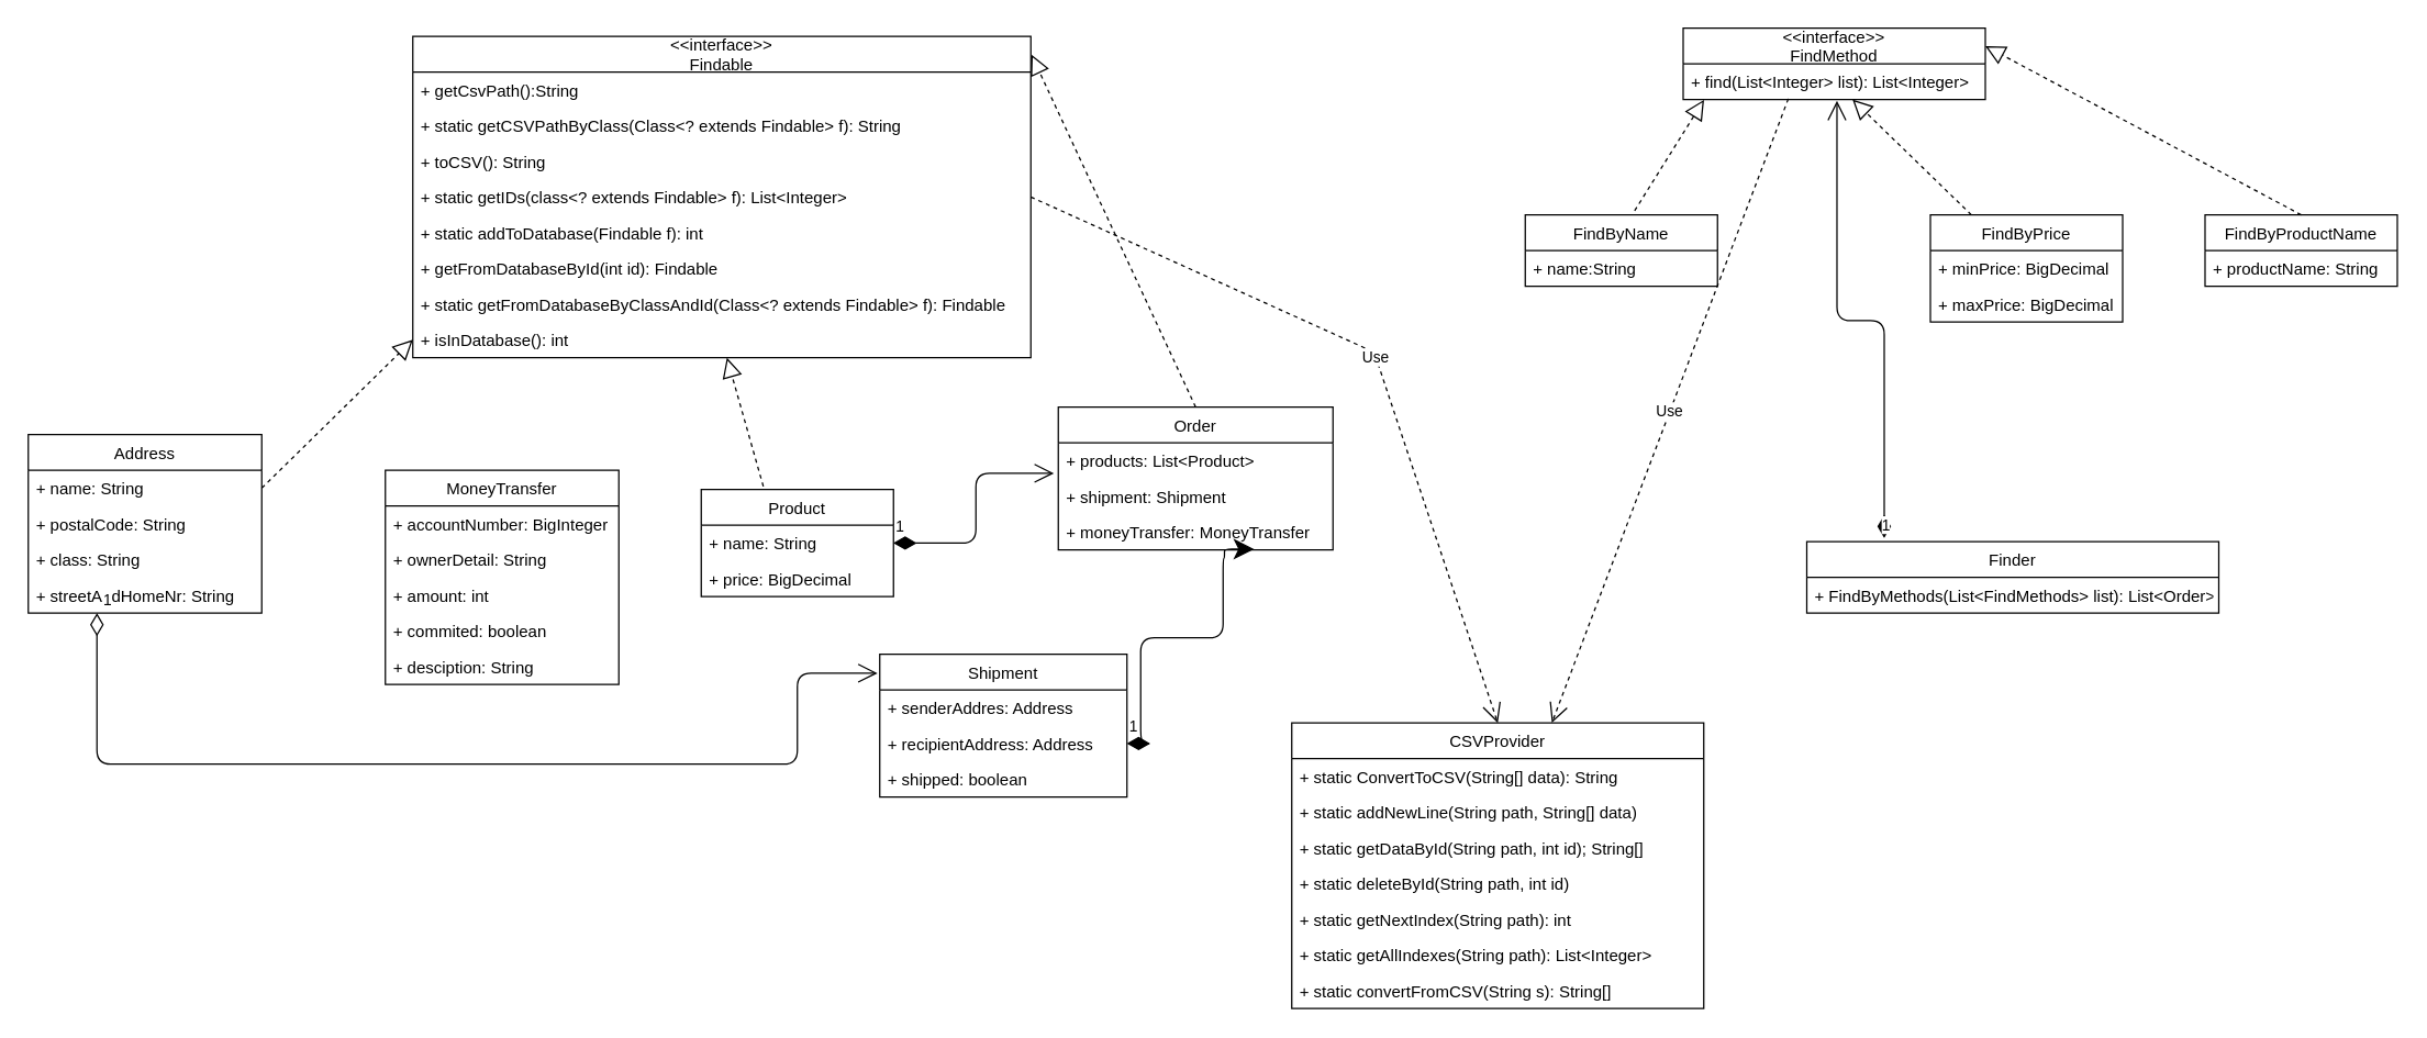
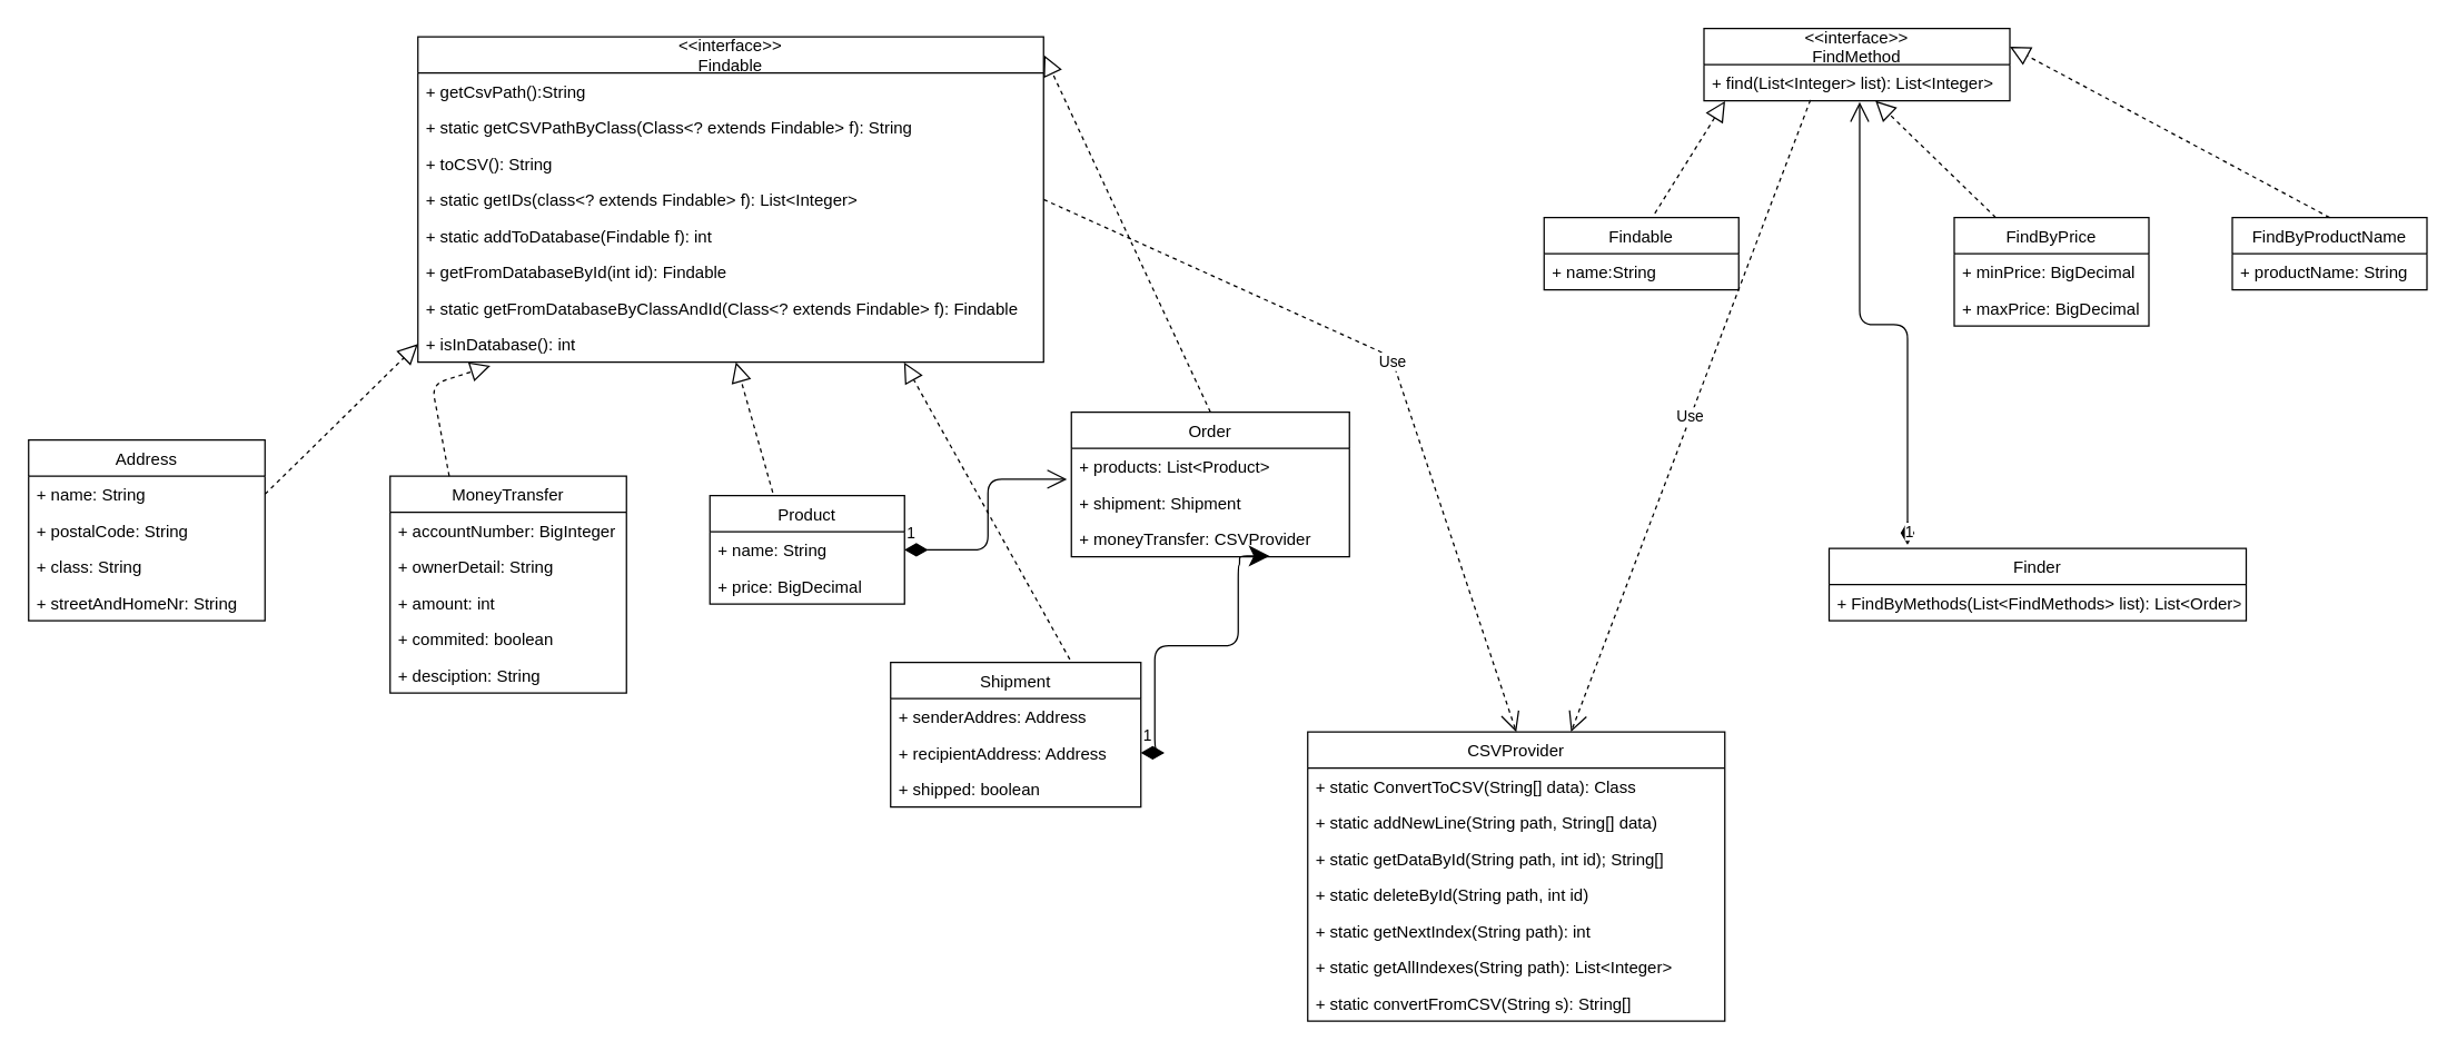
- <mxCell id="43" value="FindByName" style="swimlane;fontStyle=0;childLayout=stackLayout;horizontal=1;startSize=26;fillColor=none;horizontalStack=0;resizeParent=1;resizeParentMax=0;resizeLast=0;collapsible=1;marginBottom=0;fontColor=#000000;" parent="1" vertex="1"><mxGeometry x="1110" y="156" width="140" height="52" as="geometry" /></mxCell>
+ <mxCell id="43" value="Findable" style="swimlane;fontStyle=0;childLayout=stackLayout;horizontal=1;startSize=26;fillColor=none;horizontalStack=0;resizeParent=1;resizeParentMax=0;resizeLast=0;collapsible=1;marginBottom=0;fontColor=#000000;" parent="1" vertex="1"><mxGeometry x="1110" y="156" width="140" height="52" as="geometry" /></mxCell>
+ <mxCell id="23" value="" style="endArrow=block;dashed=1;endFill=0;endSize=12;html=1;fontColor=#000000;exitX=0.25;exitY=0;exitDx=0;exitDy=0;entryX=0.116;entryY=1.1;entryDx=0;entryDy=0;entryPerimeter=0;" parent="1" source="17" target="15" edge="1"><mxGeometry width="160" relative="1" as="geometry"><mxPoint x="200" y="365" as="sourcePoint" /><mxPoint x="310" y="257" as="targetPoint" /><Array as="points"><mxPoint x="310" y="276" /></Array></mxGeometry></mxCell>
- <mxCell id="31" value="+ moneyTransfer: MoneyTransfer" style="text;strokeColor=none;fillColor=none;align=left;verticalAlign=top;spacingLeft=4;spacingRight=4;overflow=hidden;rotatable=0;points=[[0,0.5],[1,0.5]];portConstraint=eastwest;" parent="28" vertex="1"><mxGeometry y="78" width="200" height="26" as="geometry" /></mxCell>
+ <mxCell id="31" value="+ moneyTransfer: CSVProvider" style="text;strokeColor=none;fillColor=none;align=left;verticalAlign=top;spacingLeft=4;spacingRight=4;overflow=hidden;rotatable=0;points=[[0,0.5],[1,0.5]];portConstraint=eastwest;" parent="28" vertex="1"><mxGeometry y="78" width="200" height="26" as="geometry" /></mxCell>
+ <mxCell id="36" value="" style="endArrow=block;dashed=1;endFill=0;endSize=12;html=1;fontColor=#000000;exitX=0.716;exitY=-0.021;exitDx=0;exitDy=0;exitPerimeter=0;entryX=0.777;entryY=1.008;entryDx=0;entryDy=0;entryPerimeter=0;" parent="1" source="32" target="15" edge="1"><mxGeometry width="160" relative="1" as="geometry"><mxPoint x="565.22" y="363.816" as="sourcePoint" /><mxPoint x="538.678" y="270" as="targetPoint" /></mxGeometry></mxCell>
- <mxCell id="37" value="1" style="endArrow=open;html=1;endSize=12;startArrow=diamondThin;startSize=14;startFill=0;edgeStyle=orthogonalEdgeStyle;align=left;verticalAlign=bottom;fontColor=#000000;entryX=-0.009;entryY=0.133;entryDx=0;entryDy=0;entryPerimeter=0;exitX=0.294;exitY=1;exitDx=0;exitDy=0;exitPerimeter=0;" parent="1" source="6" target="32" edge="1"><mxGeometry x="-1" y="3" relative="1" as="geometry"><mxPoint x="350" y="527.5" as="sourcePoint" /><mxPoint x="510" y="527.5" as="targetPoint" /><Array as="points"><mxPoint x="70" y="556" /><mxPoint x="580" y="556" /><mxPoint x="580" y="490" /></Array></mxGeometry></mxCell>
- <mxCell id="57" value="+ static ConvertToCSV(String[] data): String" style="text;strokeColor=none;fillColor=none;align=left;verticalAlign=top;spacingLeft=4;spacingRight=4;overflow=hidden;rotatable=0;points=[[0,0.5],[1,0.5]];portConstraint=eastwest;" parent="56" vertex="1"><mxGeometry y="26" width="300" height="26" as="geometry" /></mxCell>
+ <mxCell id="57" value="+ static ConvertToCSV(String[] data): Class" style="text;strokeColor=none;fillColor=none;align=left;verticalAlign=top;spacingLeft=4;spacingRight=4;overflow=hidden;rotatable=0;points=[[0,0.5],[1,0.5]];portConstraint=eastwest;" parent="56" vertex="1"><mxGeometry y="26" width="300" height="26" as="geometry" /></mxCell>
